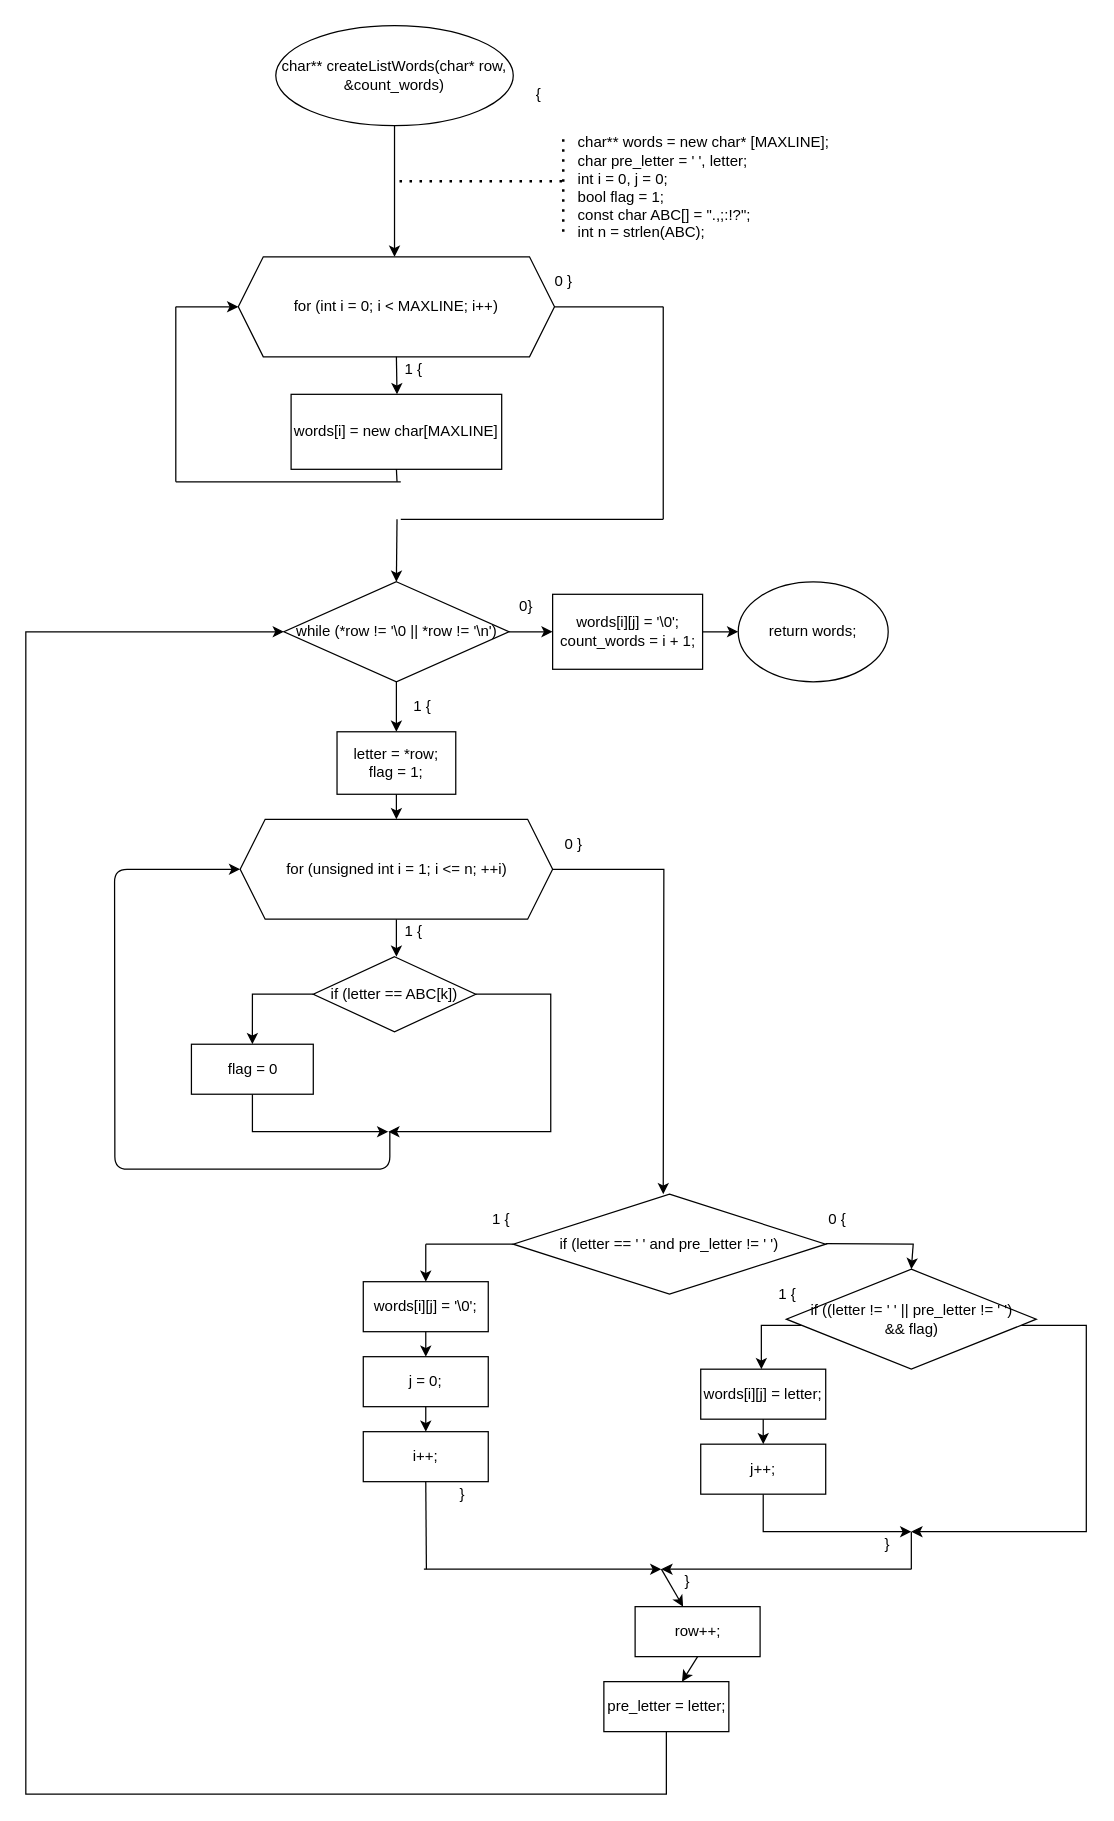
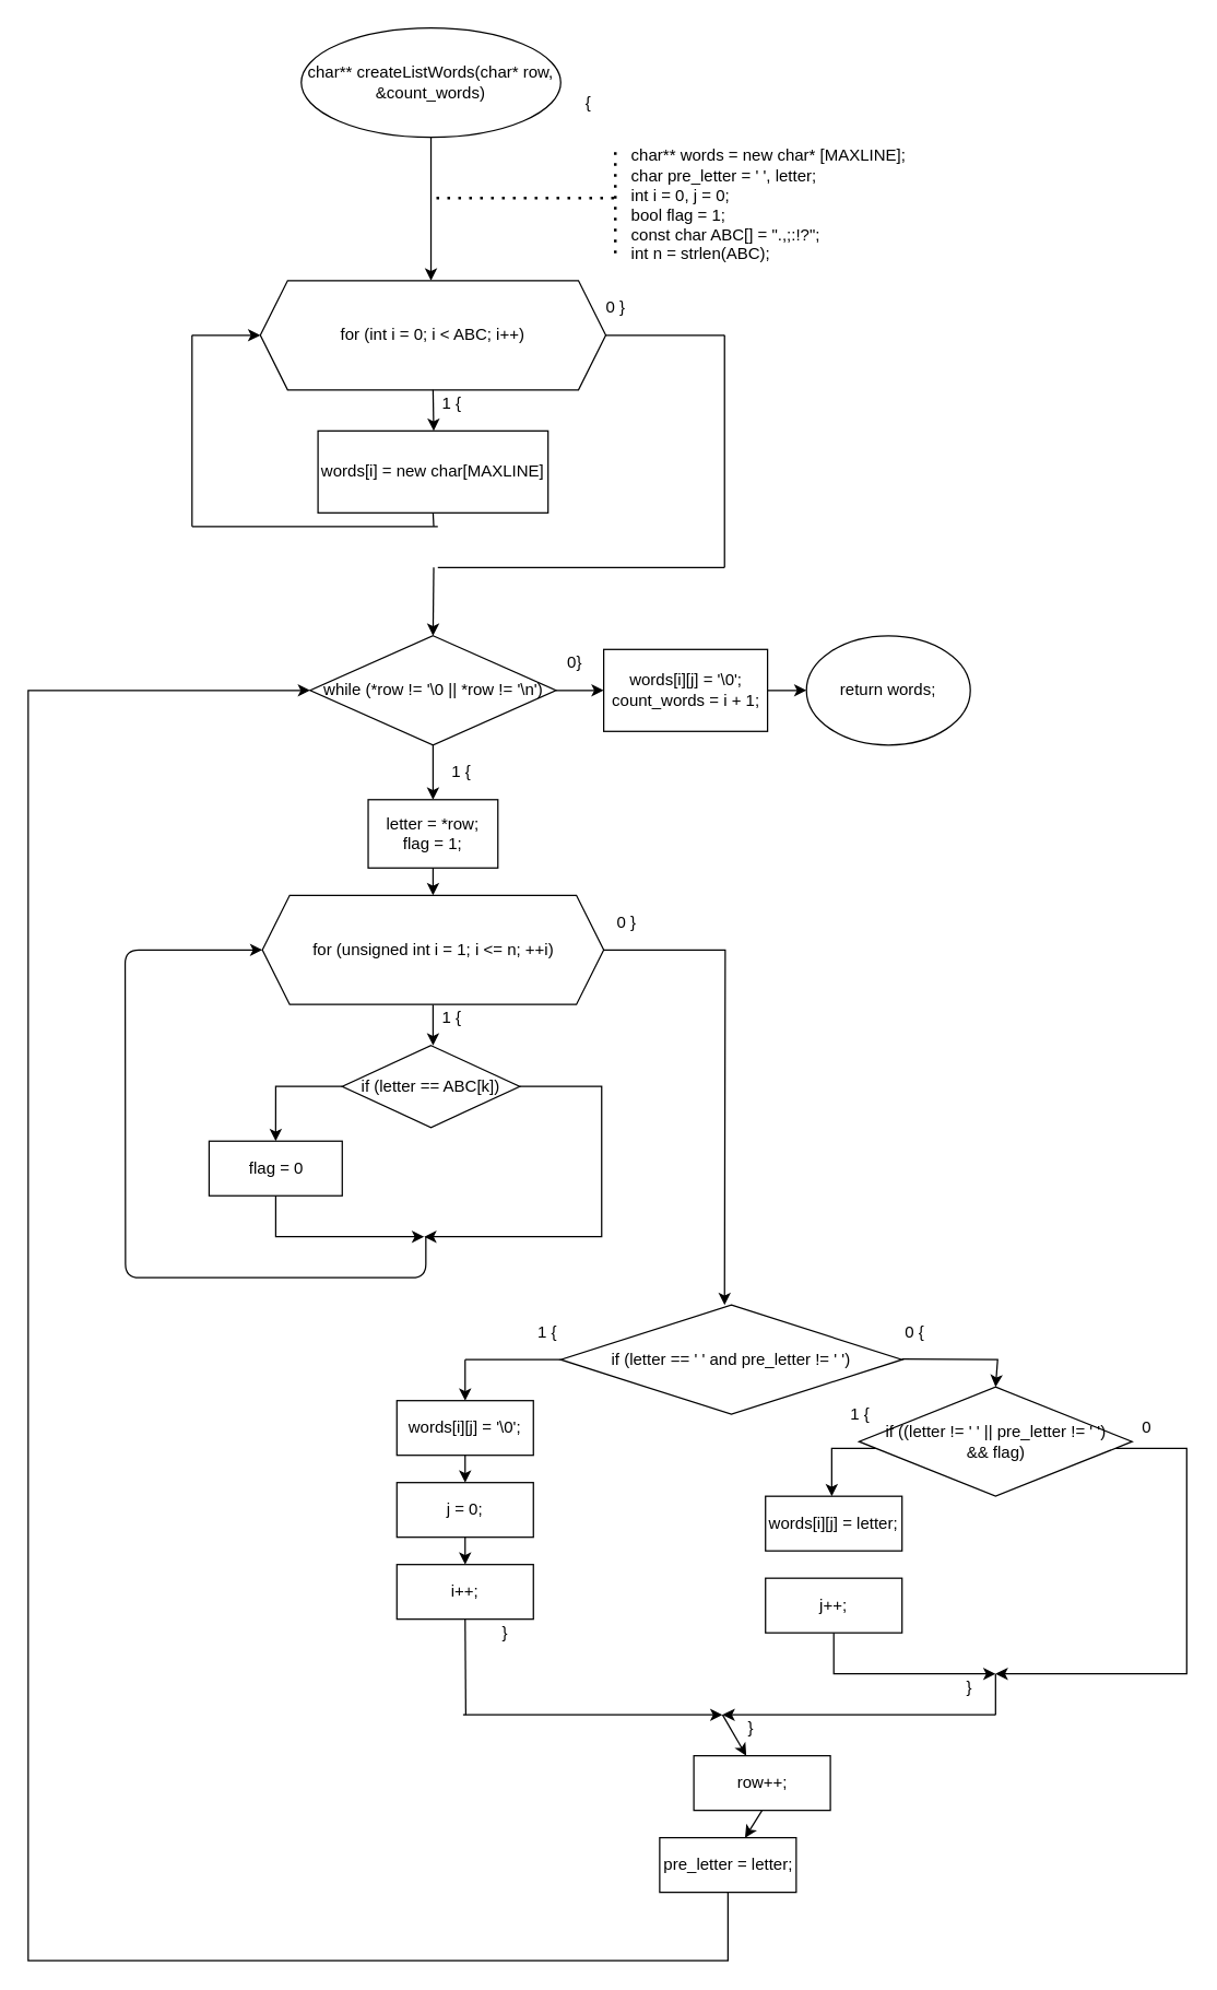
- <mxCell id="32" value="for (int i = 0; i &amp;lt; MAXLINE; i++)" style="shape=hexagon;perimeter=hexagonPerimeter2;whiteSpace=wrap;html=1;fixedSize=1;" parent="1" vertex="1"><mxGeometry x="190" y="205" width="253" height="80" as="geometry" /></mxCell>
+ <mxCell id="32" value="for (int i = 0; i &amp;lt; ABC; i++)" style="shape=hexagon;perimeter=hexagonPerimeter2;whiteSpace=wrap;html=1;fixedSize=1;" parent="1" vertex="1"><mxGeometry x="190" y="205" width="253" height="80" as="geometry" /></mxCell>
+ <mxCell id="57" value="0" style="text;html=1;align=center;verticalAlign=middle;resizable=0;points=[];autosize=1;" parent="1" vertex="1"><mxGeometry x="828.5" y="1035" width="20" height="20" as="geometry" /></mxCell>
- <mxCell id="26" value="" style="endArrow=classic;html=1;exitX=0.5;exitY=1;exitDx=0;exitDy=0;" parent="1" source="23" target="25" edge="1"><mxGeometry width="50" height="50" relative="1" as="geometry"><mxPoint x="350" y="1075" as="sourcePoint" /><mxPoint x="350" y="1095" as="targetPoint" /><Array as="points" /></mxGeometry></mxCell>
